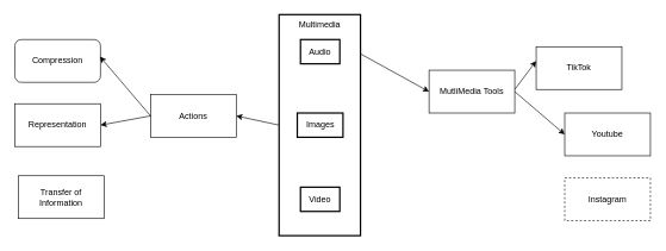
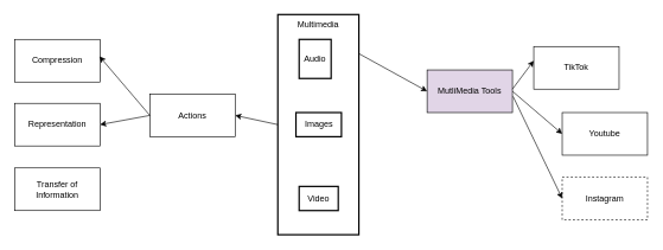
- <mxCell id="3" value="Audio" style="whiteSpace=wrap;strokeWidth=2;" parent="1" vertex="1"><mxGeometry x="420" y="55" width="55" height="34" as="geometry" /></mxCell>
+ <mxCell id="3" value="Audio" style="whiteSpace=wrap;strokeWidth=2;" parent="1" vertex="1"><mxGeometry x="420" y="55" width="45" height="55" as="geometry" /></mxCell>
- <mxCell id="16" value="Compression" style="whiteSpace=wrap;html=1;rounded=1;" vertex="1" parent="1"><mxGeometry x="20" y="55" width="120" height="60" as="geometry" /></mxCell>
+ <mxCell id="16" value="Compression" style="rounded=0;whiteSpace=wrap;html=1;" vertex="1" parent="1"><mxGeometry x="20" y="55" width="120" height="60" as="geometry" /></mxCell>
- <mxCell id="6" value="MutliMedia Tools" style="rounded=0;whiteSpace=wrap;html=1;" vertex="1" parent="1"><mxGeometry x="600" y="98" width="120" height="60" as="geometry" /></mxCell>
+ <mxCell id="6" value="MutliMedia Tools" style="rounded=0;whiteSpace=wrap;html=1;fillColor=#e1d5e7;" vertex="1" parent="1"><mxGeometry x="600" y="98" width="120" height="60" as="geometry" /></mxCell>
+ <mxCell id="13" value="" style="endArrow=classic;html=1;rounded=0;exitX=1.007;exitY=0.619;exitDx=0;exitDy=0;exitPerimeter=0;entryX=0;entryY=0.5;entryDx=0;entryDy=0;" edge="1" parent="1" source="6" target="10"><mxGeometry width="50" height="50" relative="1" as="geometry"><mxPoint x="750" y="235" as="sourcePoint" /><mxPoint x="800" y="185" as="targetPoint" /></mxGeometry></mxCell>
- <mxCell id="18" value="Transfer of Information" style="rounded=0;whiteSpace=wrap;html=1;" vertex="1" parent="1"><mxGeometry x="25" y="246" width="120" height="60" as="geometry" /></mxCell>
+ <mxCell id="18" value="Transfer of Information" style="rounded=0;whiteSpace=wrap;html=1;" vertex="1" parent="1"><mxGeometry x="20" y="236" width="120" height="60" as="geometry" /></mxCell>
